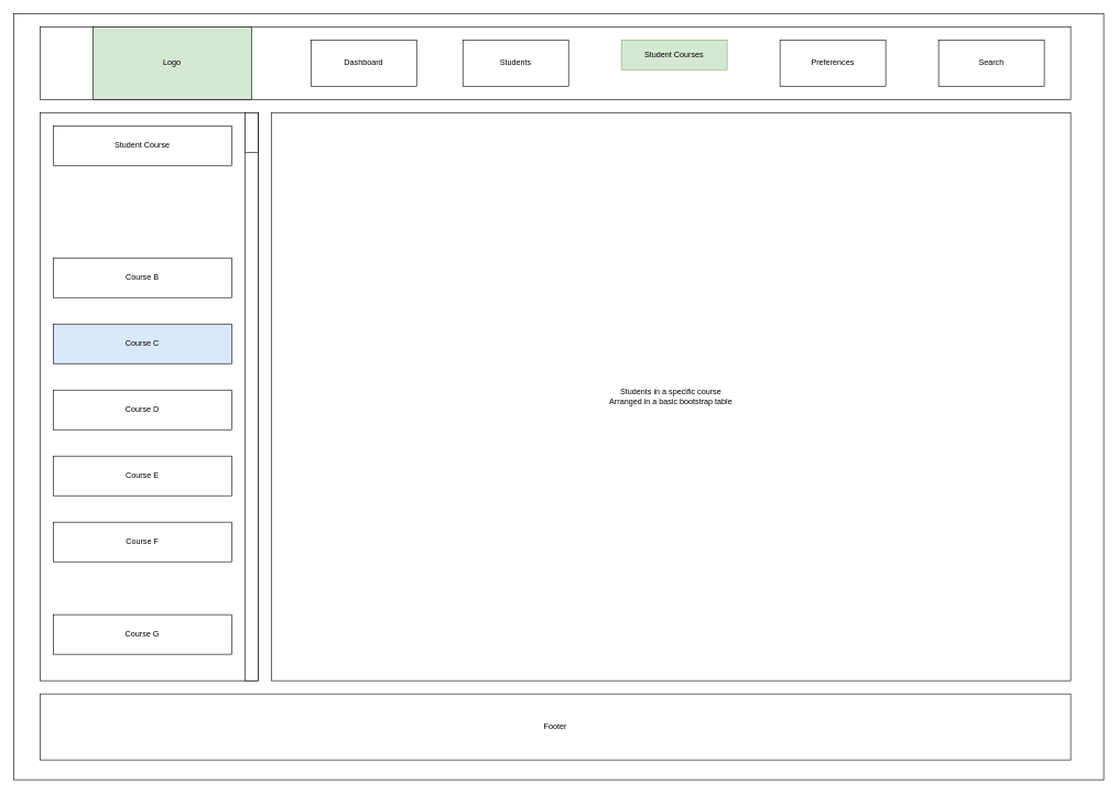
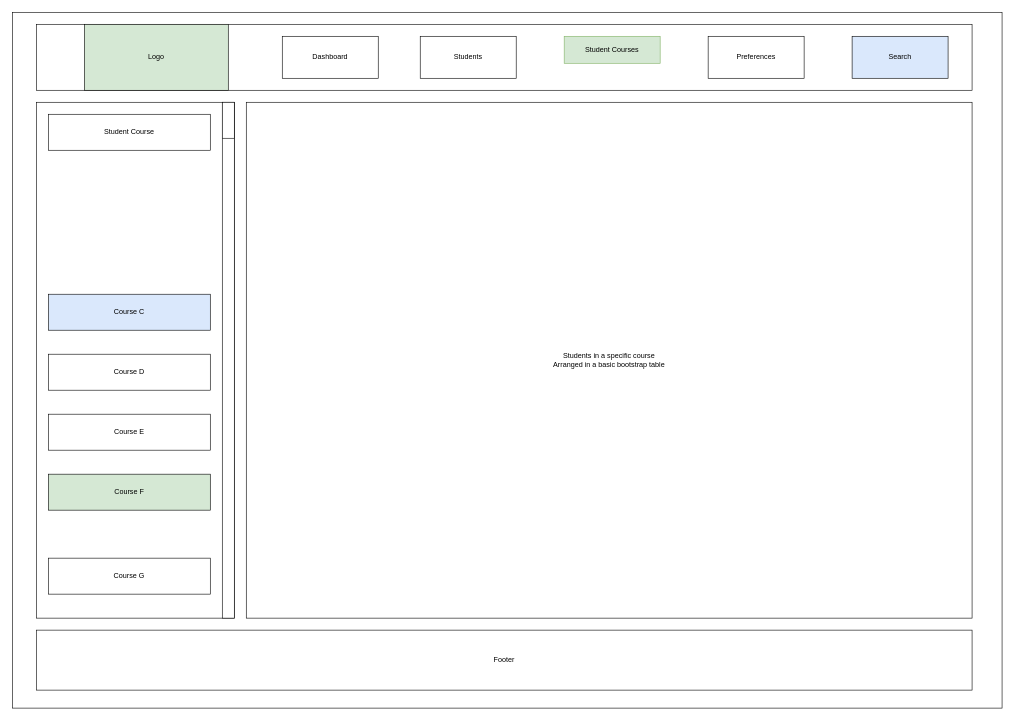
- <mxCell id="6" value="Search" style="rounded=0;whiteSpace=wrap;html=1;" vertex="1" parent="1"><mxGeometry x="1420" y="60" width="160" height="70" as="geometry" /></mxCell>
+ <mxCell id="6" value="Search" style="rounded=0;whiteSpace=wrap;html=1;fillColor=#dae8fc;" vertex="1" parent="1"><mxGeometry x="1420" y="60" width="160" height="70" as="geometry" /></mxCell>
- <mxCell id="16" value="Course B" style="rounded=0;whiteSpace=wrap;html=1;" vertex="1" parent="1"><mxGeometry x="80" y="390" width="270" height="60" as="geometry" /></mxCell>
- <mxCell id="20" value="Course F" style="rounded=0;whiteSpace=wrap;html=1;" vertex="1" parent="1"><mxGeometry x="80" y="790" width="270" height="60" as="geometry" /></mxCell>
+ <mxCell id="20" value="Course F" style="rounded=0;whiteSpace=wrap;html=1;fillColor=#d5e8d4;" vertex="1" parent="1"><mxGeometry x="80" y="790" width="270" height="60" as="geometry" /></mxCell>
